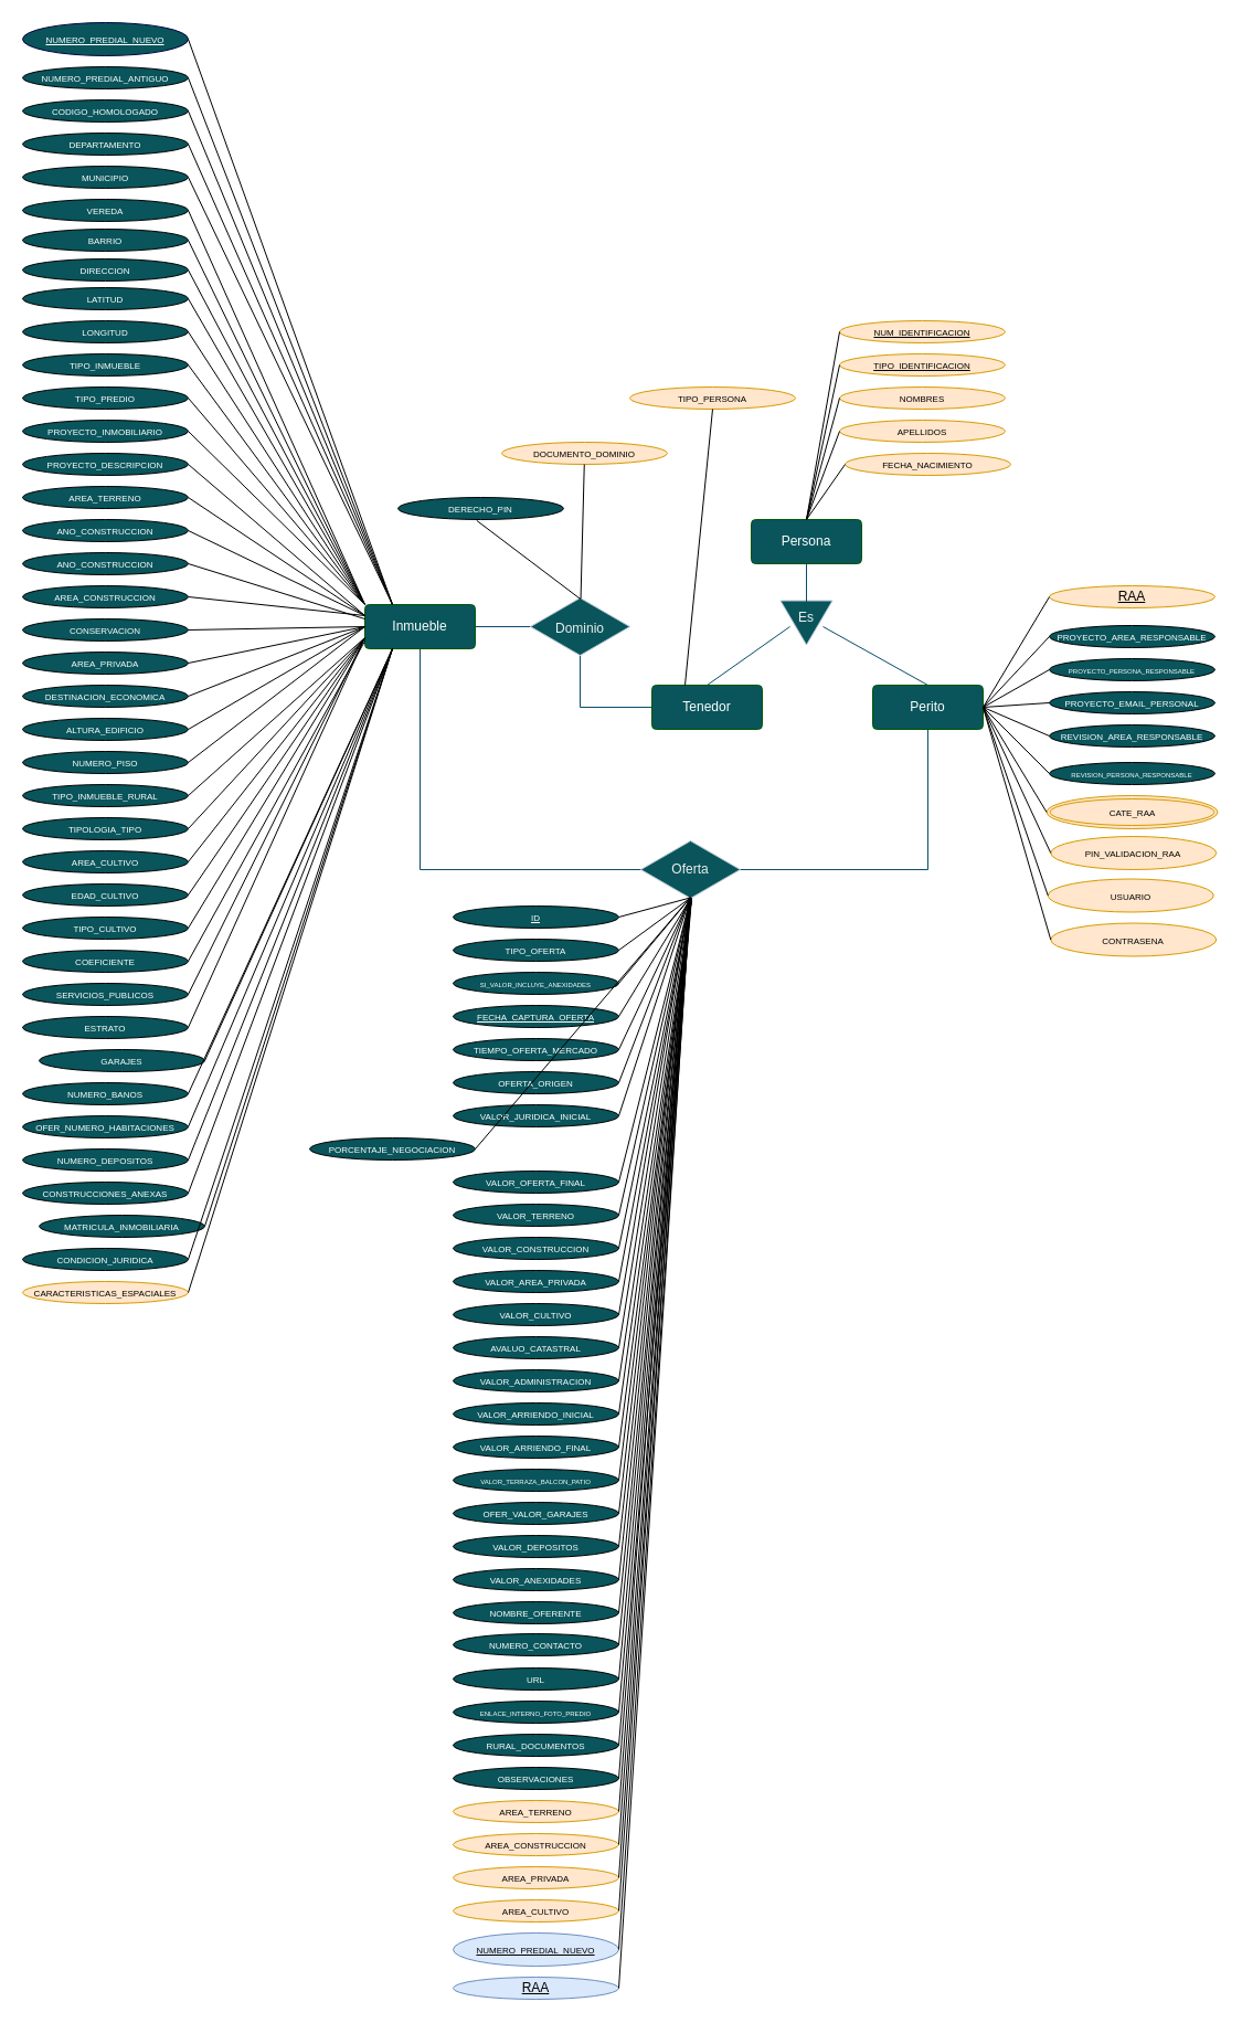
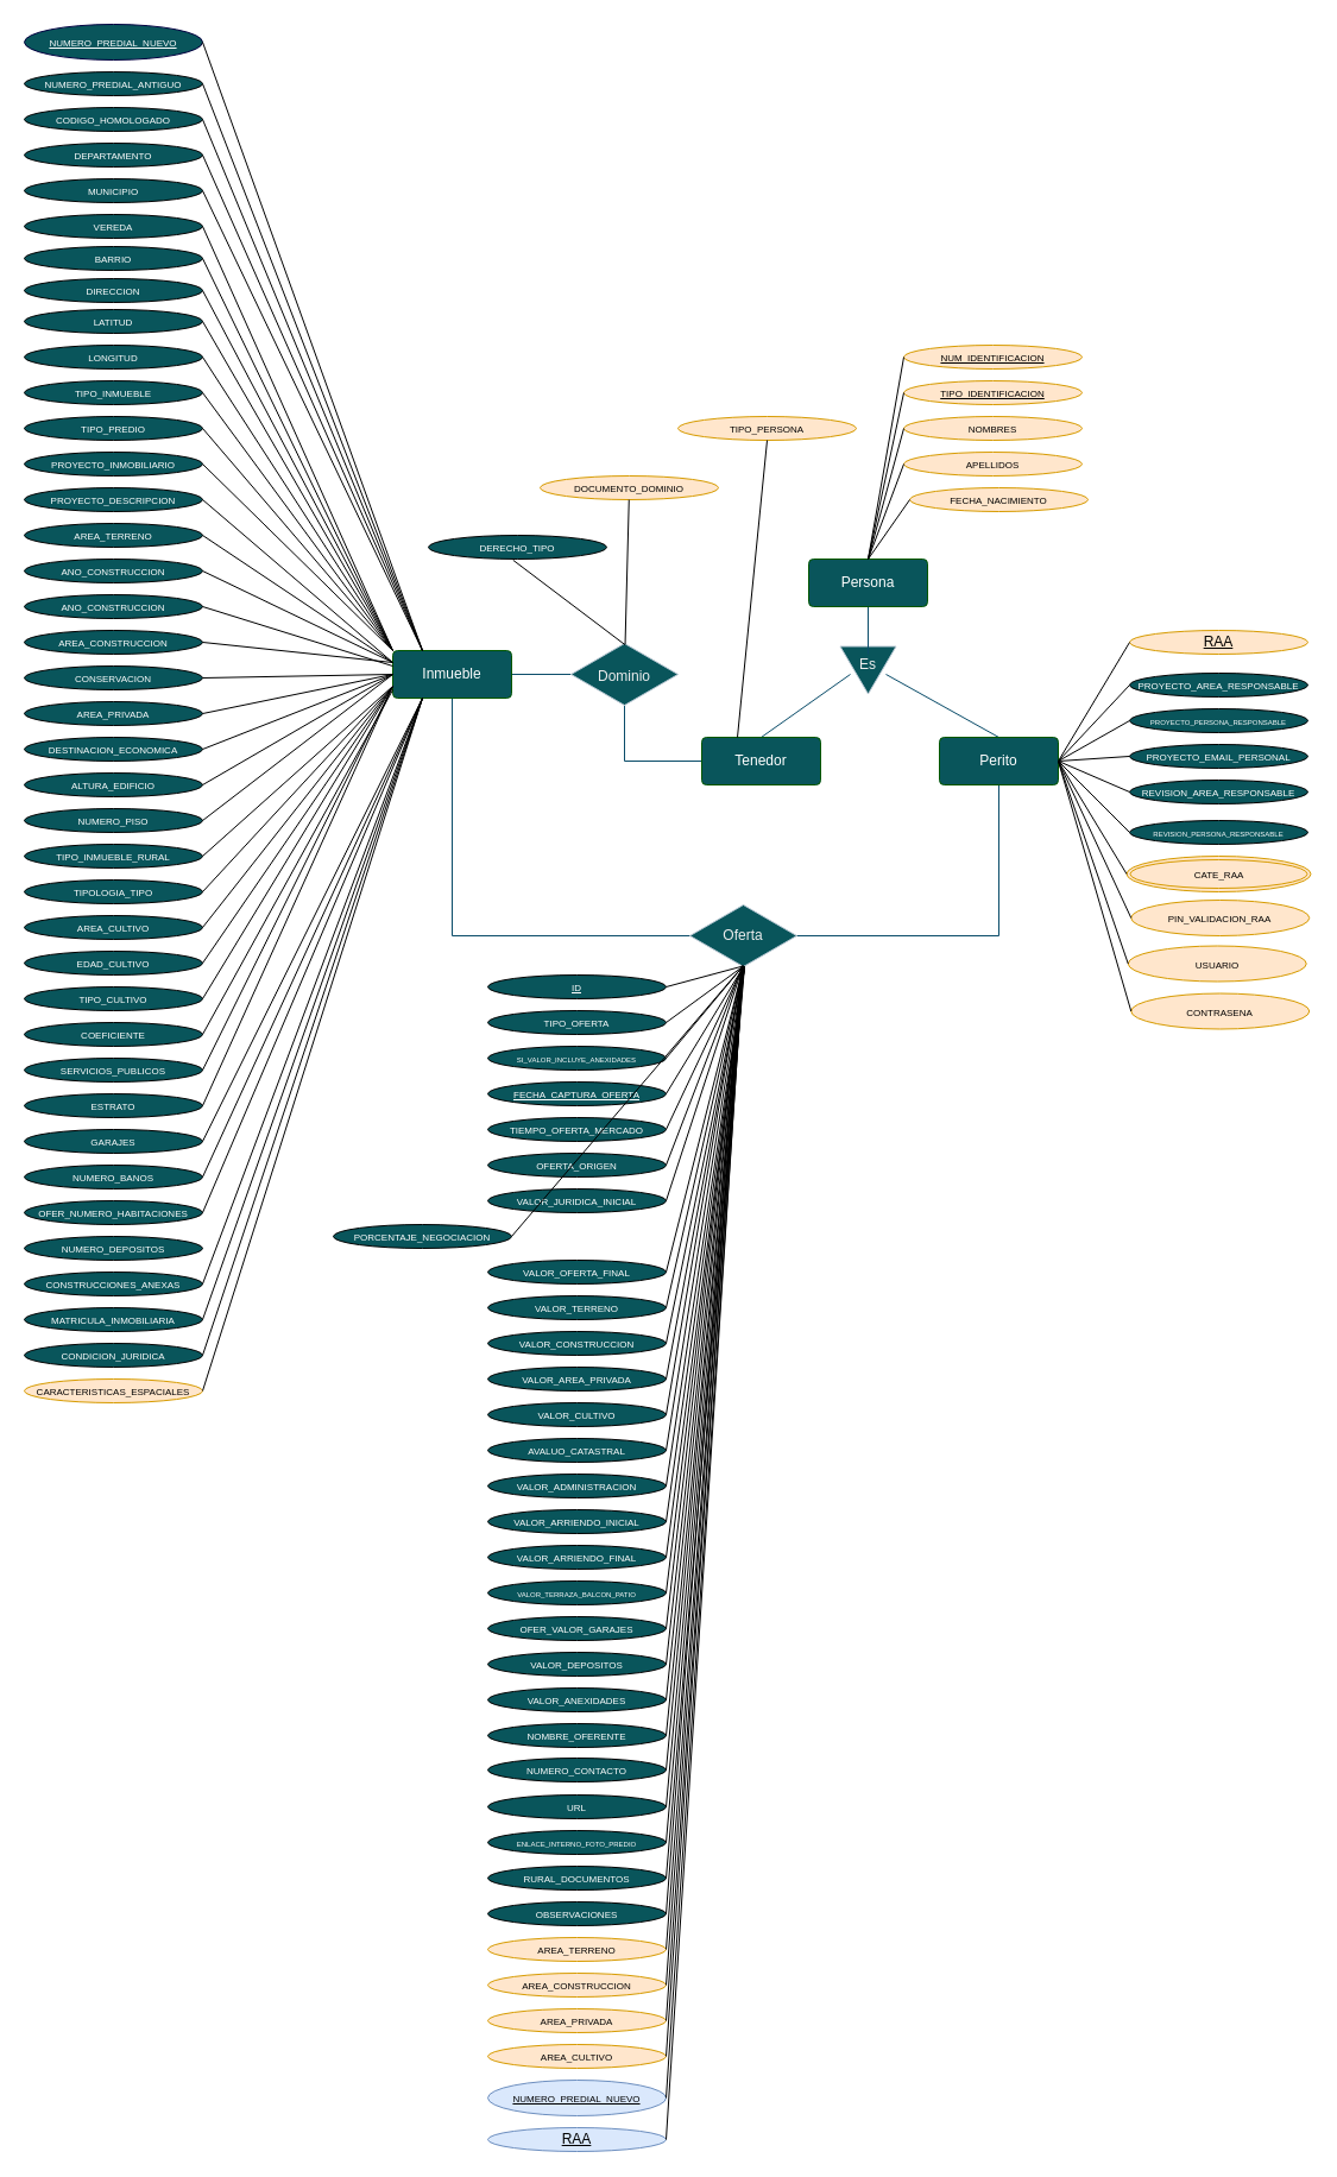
- <mxCell id="159" value="&lt;font style=&quot;font-size: 8px;&quot; color=&quot;#ffffff&quot;&gt;DERECHO_PIN&lt;/font&gt;" style="ellipse;whiteSpace=wrap;html=1;align=center;fillColor=#09555b;" parent="1" vertex="1"><mxGeometry x="360" y="450" width="150" height="20" as="geometry" /></mxCell>
+ <mxCell id="159" value="&lt;font style=&quot;font-size: 8px;&quot; color=&quot;#ffffff&quot;&gt;DERECHO_TIPO&lt;/font&gt;" style="ellipse;whiteSpace=wrap;html=1;align=center;fillColor=#09555b;" parent="1" vertex="1"><mxGeometry x="360" y="450" width="150" height="20" as="geometry" /></mxCell>
- <mxCell id="91" value="" style="endArrow=none;html=1;rounded=0;exitX=1;exitY=0.5;exitDx=0;exitDy=0;entryX=0.25;entryY=1;entryDx=0;entryDy=0;" parent="1" source="53" target="18" edge="1"><mxGeometry width="50" height="50" relative="1" as="geometry"><mxPoint x="500" y="790" as="sourcePoint" /><mxPoint x="550" y="740" as="targetPoint" /></mxGeometry></mxCell>
- <mxCell id="50" value="&lt;font style=&quot;font-size: 8px;&quot; color=&quot;#ffffff&quot;&gt;GARAJES&lt;/font&gt;" style="ellipse;whiteSpace=wrap;html=1;align=center;fillColor=#09555b;" parent="1" vertex="1"><mxGeometry x="35" y="950" width="150" height="20" as="geometry" /></mxCell>
+ <mxCell id="50" value="&lt;font style=&quot;font-size: 8px;&quot; color=&quot;#ffffff&quot;&gt;GARAJES&lt;/font&gt;" style="ellipse;whiteSpace=wrap;html=1;align=center;fillColor=#09555b;" parent="1" vertex="1"><mxGeometry x="20" y="950" width="150" height="20" as="geometry" /></mxCell>
- <mxCell id="55" value="&lt;font style=&quot;font-size: 8px;&quot; color=&quot;#ffffff&quot;&gt;MATRICULA_INMOBILIARIA&lt;/font&gt;" style="ellipse;whiteSpace=wrap;html=1;align=center;fillColor=#09555b;" parent="1" vertex="1"><mxGeometry x="35" y="1100" width="150" height="20" as="geometry" /></mxCell>
+ <mxCell id="55" value="&lt;font style=&quot;font-size: 8px;&quot; color=&quot;#ffffff&quot;&gt;MATRICULA_INMOBILIARIA&lt;/font&gt;" style="ellipse;whiteSpace=wrap;html=1;align=center;fillColor=#09555b;" parent="1" vertex="1"><mxGeometry x="20" y="1100" width="150" height="20" as="geometry" /></mxCell>
